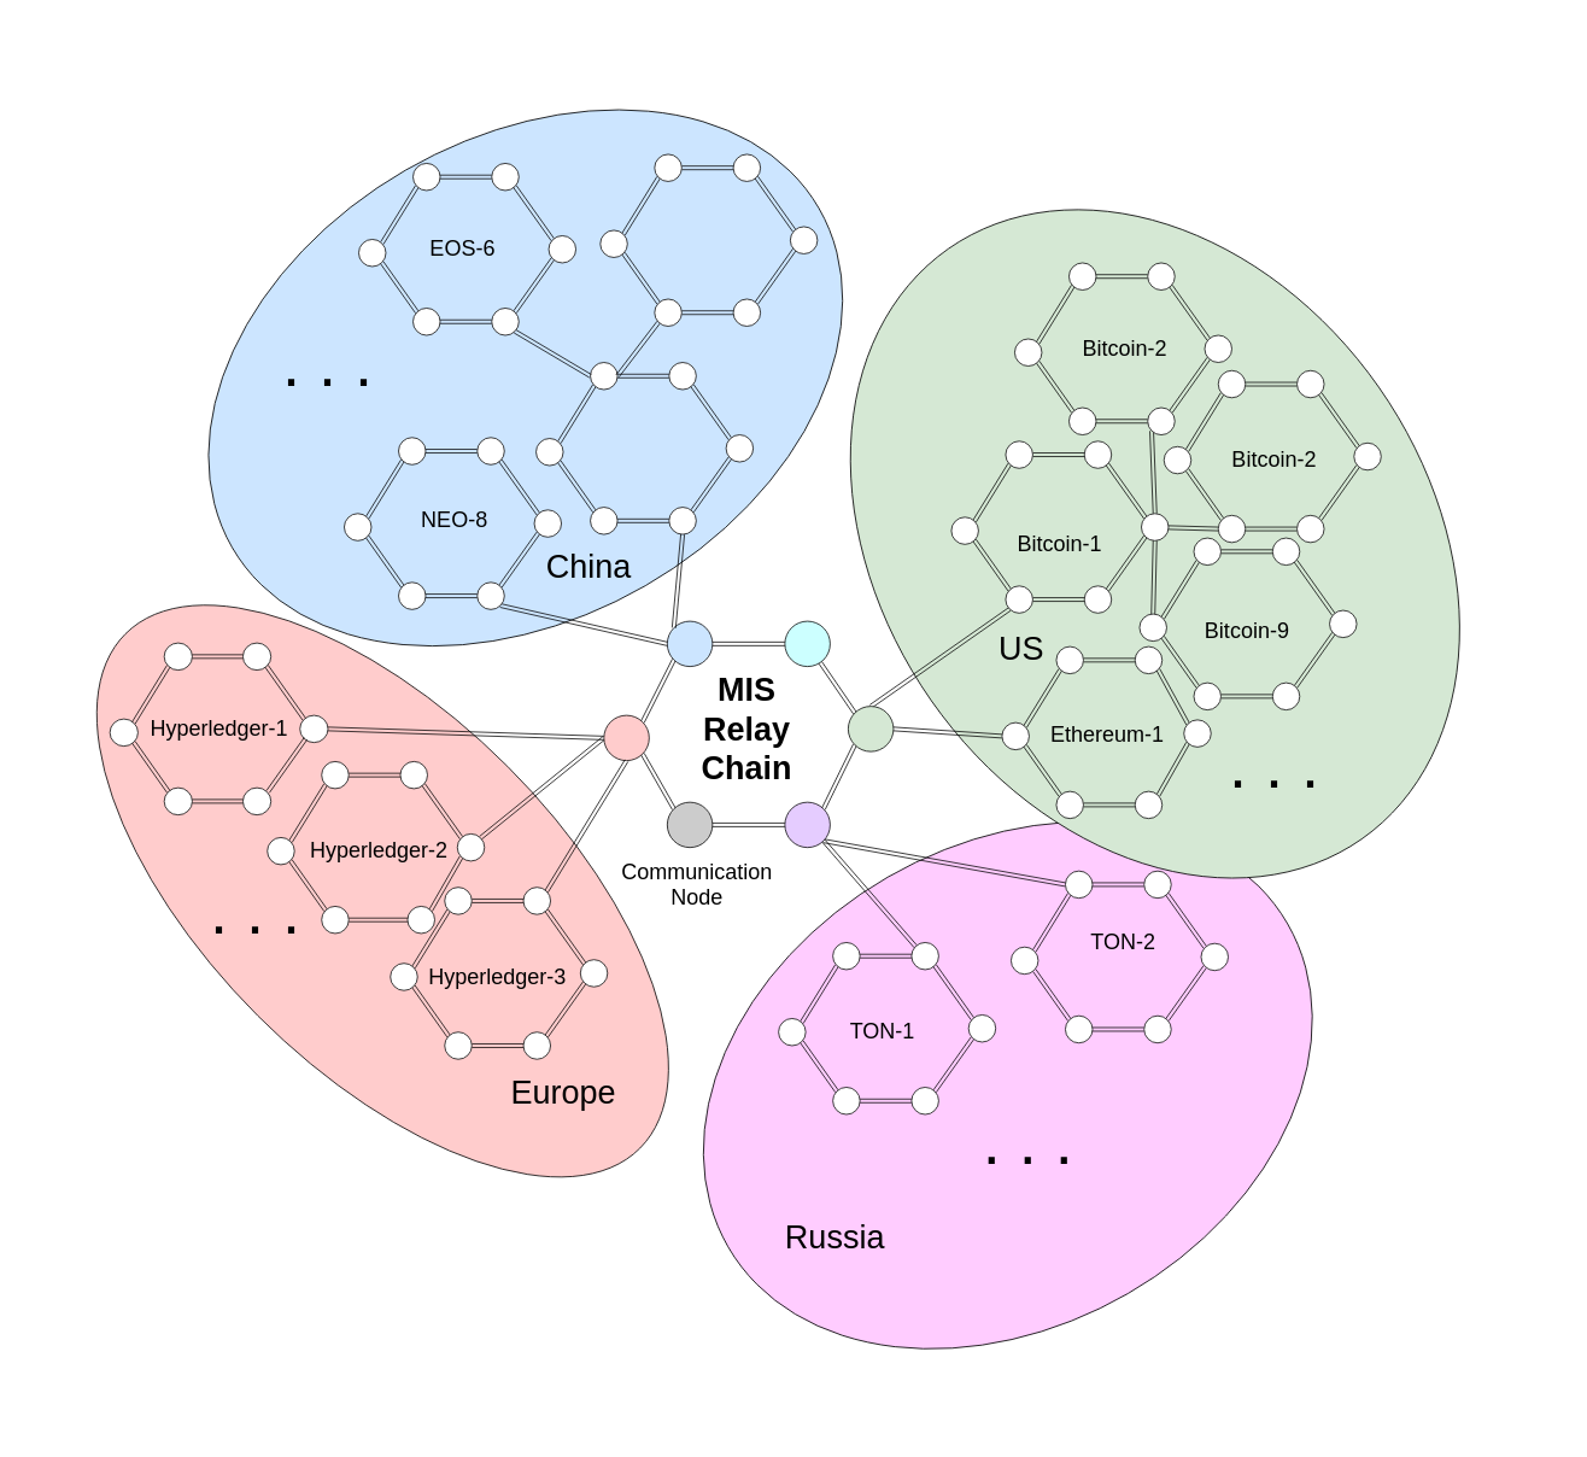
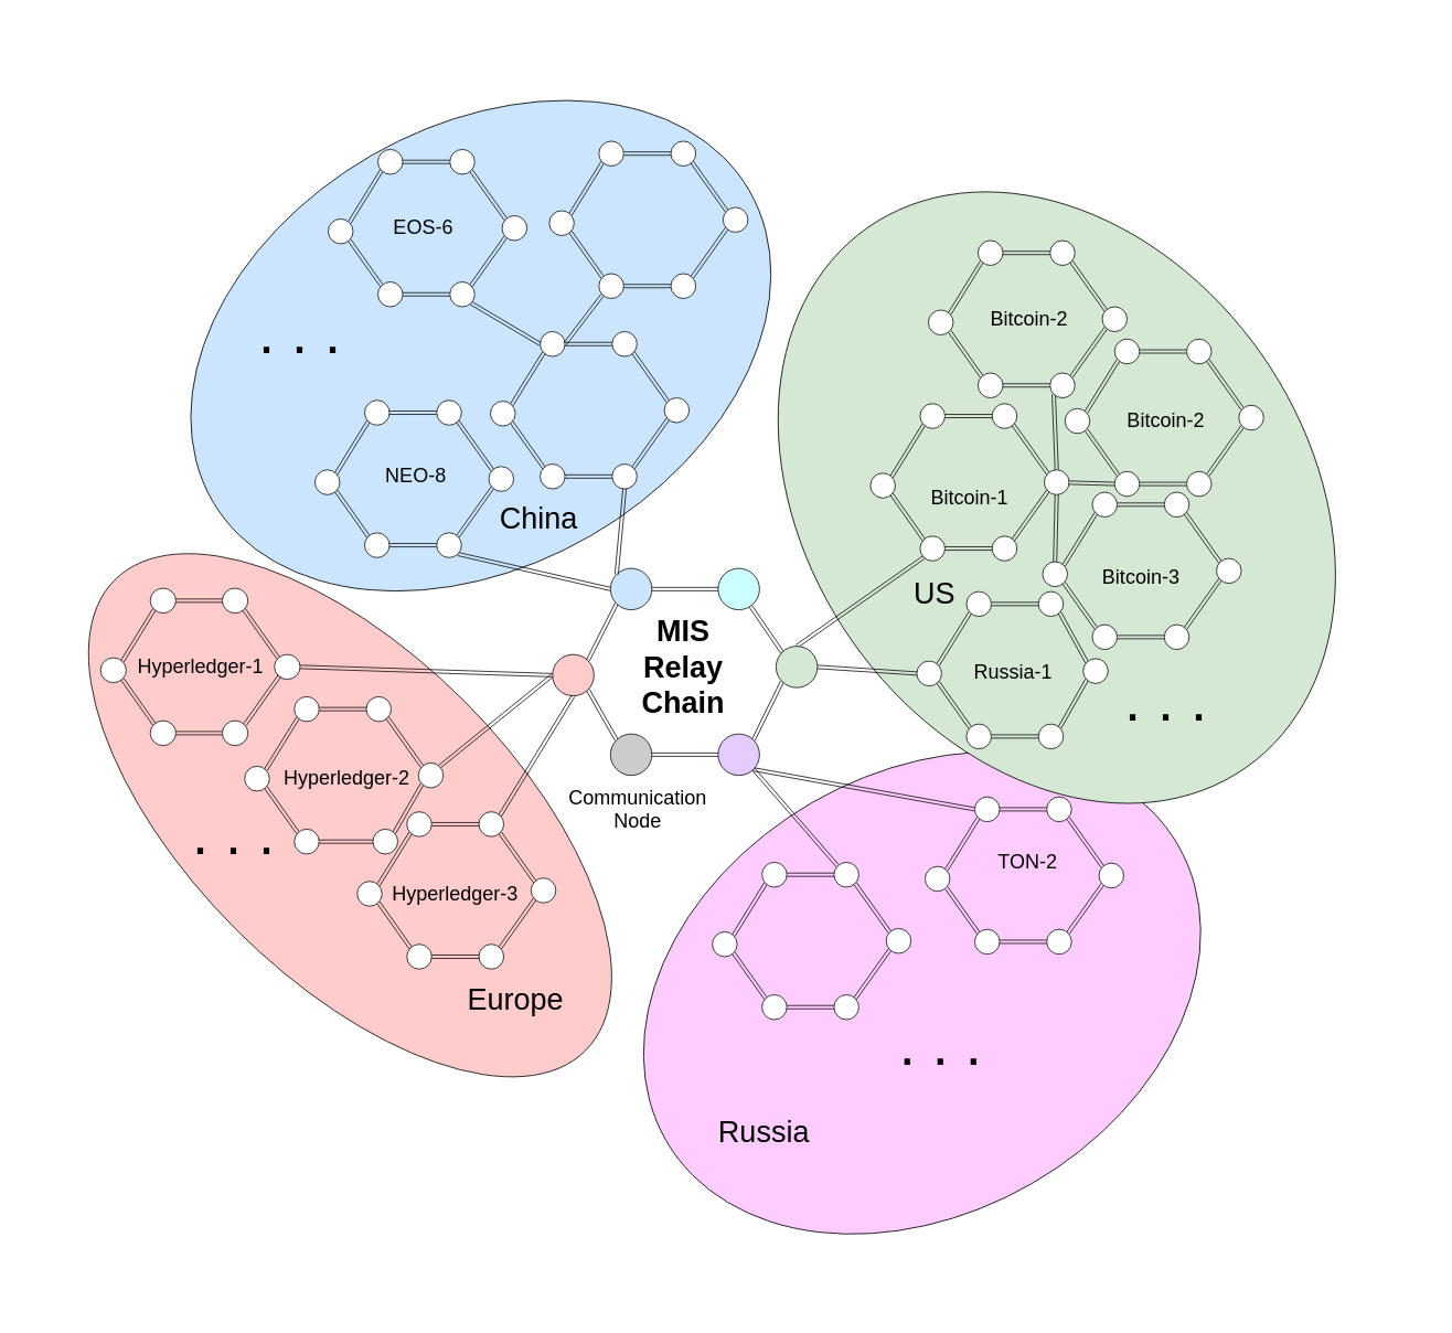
- <mxCell id="200" value="&lt;font style=&quot;font-size: 24px;&quot;&gt;Bitcoin-9&lt;/font&gt;" style="text;strokeColor=none;align=center;fillColor=none;html=1;verticalAlign=middle;whiteSpace=wrap;rounded=0;" parent="1" vertex="1"><mxGeometry x="1323" y="551.21" width="110" height="30" as="geometry" /></mxCell>
+ <mxCell id="200" value="&lt;font style=&quot;font-size: 24px;&quot;&gt;Bitcoin-3&lt;/font&gt;" style="text;strokeColor=none;align=center;fillColor=none;html=1;verticalAlign=middle;whiteSpace=wrap;rounded=0;" parent="1" vertex="1"><mxGeometry x="1323" y="551.21" width="110" height="30" as="geometry" /></mxCell>
- <mxCell id="201" value="&lt;font style=&quot;font-size: 24px;&quot;&gt;Ethereum-1&lt;/font&gt;" style="text;strokeColor=none;align=center;fillColor=none;html=1;verticalAlign=middle;whiteSpace=wrap;rounded=0;" parent="1" vertex="1"><mxGeometry x="1153.5" y="665" width="139" height="30" as="geometry" /></mxCell>
+ <mxCell id="201" value="&lt;font style=&quot;font-size: 24px;&quot;&gt;Russia-1&lt;/font&gt;" style="text;strokeColor=none;align=center;fillColor=none;html=1;verticalAlign=middle;whiteSpace=wrap;rounded=0;" parent="1" vertex="1"><mxGeometry x="1153.5" y="665" width="139" height="30" as="geometry" /></mxCell>
- <mxCell id="203" value="&lt;span style=&quot;font-size: 24px;&quot;&gt;TON-1&lt;/span&gt;" style="text;strokeColor=none;align=center;fillColor=none;html=1;verticalAlign=middle;whiteSpace=wrap;rounded=0;" parent="1" vertex="1"><mxGeometry x="920" y="994" width="110" height="30" as="geometry" /></mxCell>
